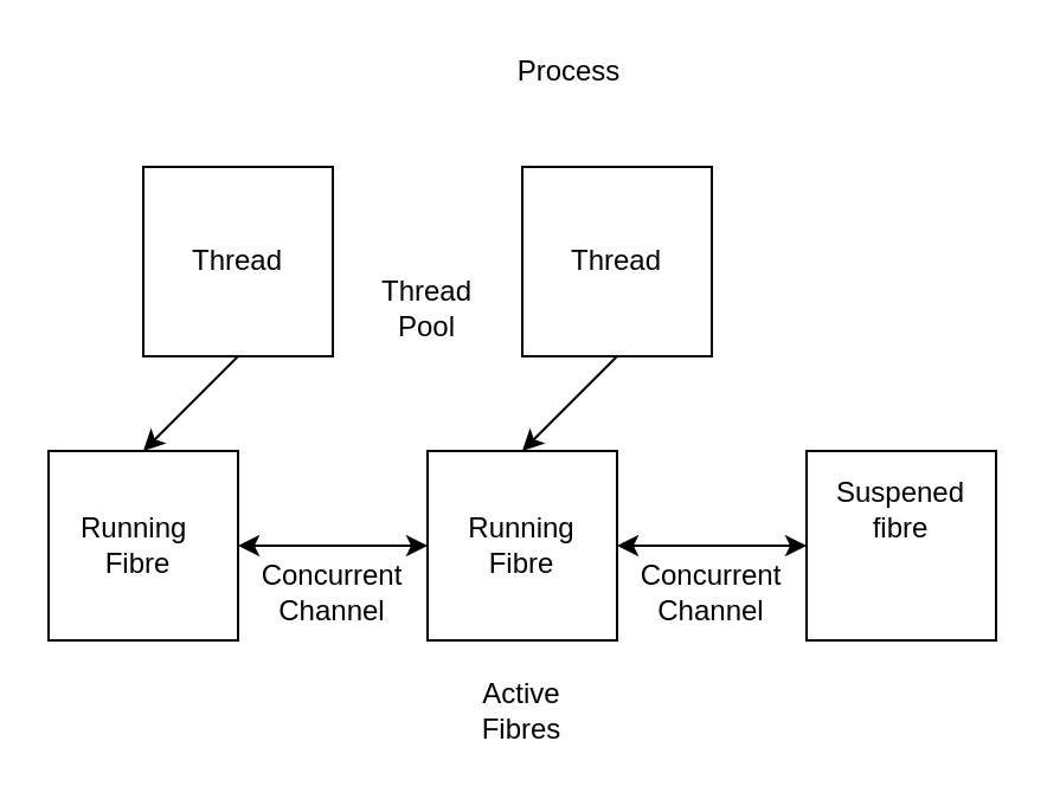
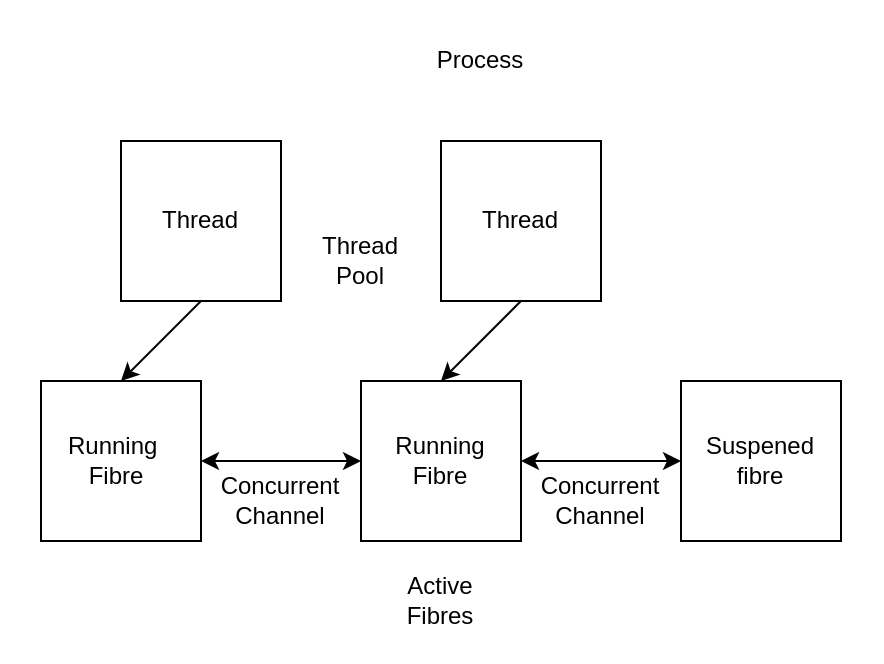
- <mxCell id="9" value="Suspened&lt;br&gt;fibre" style="text;html=1;strokeColor=none;fillColor=none;align=center;verticalAlign=middle;whiteSpace=wrap;rounded=0;" parent="1" vertex="1"><mxGeometry x="360" y="205" width="40" height="20" as="geometry" /></mxCell>
+ <mxCell id="9" value="Suspened&lt;br&gt;fibre" style="text;html=1;strokeColor=none;fillColor=none;align=center;verticalAlign=middle;whiteSpace=wrap;rounded=0;" parent="1" vertex="1"><mxGeometry x="360" y="220" width="40" height="20" as="geometry" /></mxCell>
